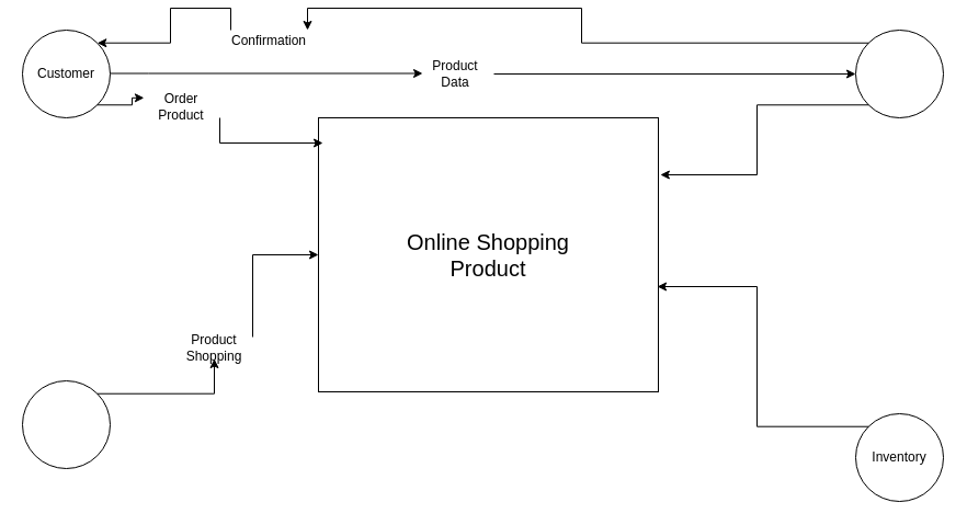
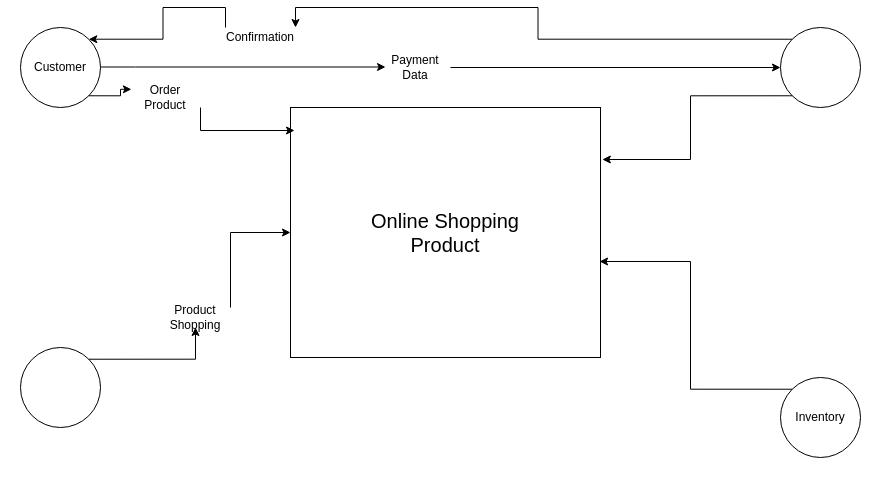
- <mxCell id="23" value="Confirmation" style="text;strokeColor=none;align=center;fillColor=none;html=1;verticalAlign=middle;whiteSpace=wrap;rounded=0;" parent="1" vertex="1"><mxGeometry x="210" y="20" width="70" height="20" as="geometry" /></mxCell>
+ <mxCell id="23" value="Confirmation" style="text;strokeColor=none;align=center;fillColor=none;html=1;verticalAlign=middle;whiteSpace=wrap;rounded=0;" parent="1" vertex="1"><mxGeometry x="225" y="20" width="70" height="20" as="geometry" /></mxCell>
- <mxCell id="21" value="Product Data" style="text;strokeColor=none;align=center;fillColor=none;html=1;verticalAlign=middle;whiteSpace=wrap;rounded=0;" parent="1" vertex="1"><mxGeometry x="380" y="50" width="70" height="20" as="geometry" /></mxCell>
+ <mxCell id="21" value="Payment Data" style="text;strokeColor=none;align=center;fillColor=none;html=1;verticalAlign=middle;whiteSpace=wrap;rounded=0;" parent="1" vertex="1"><mxGeometry x="380" y="50" width="70" height="20" as="geometry" /></mxCell>
